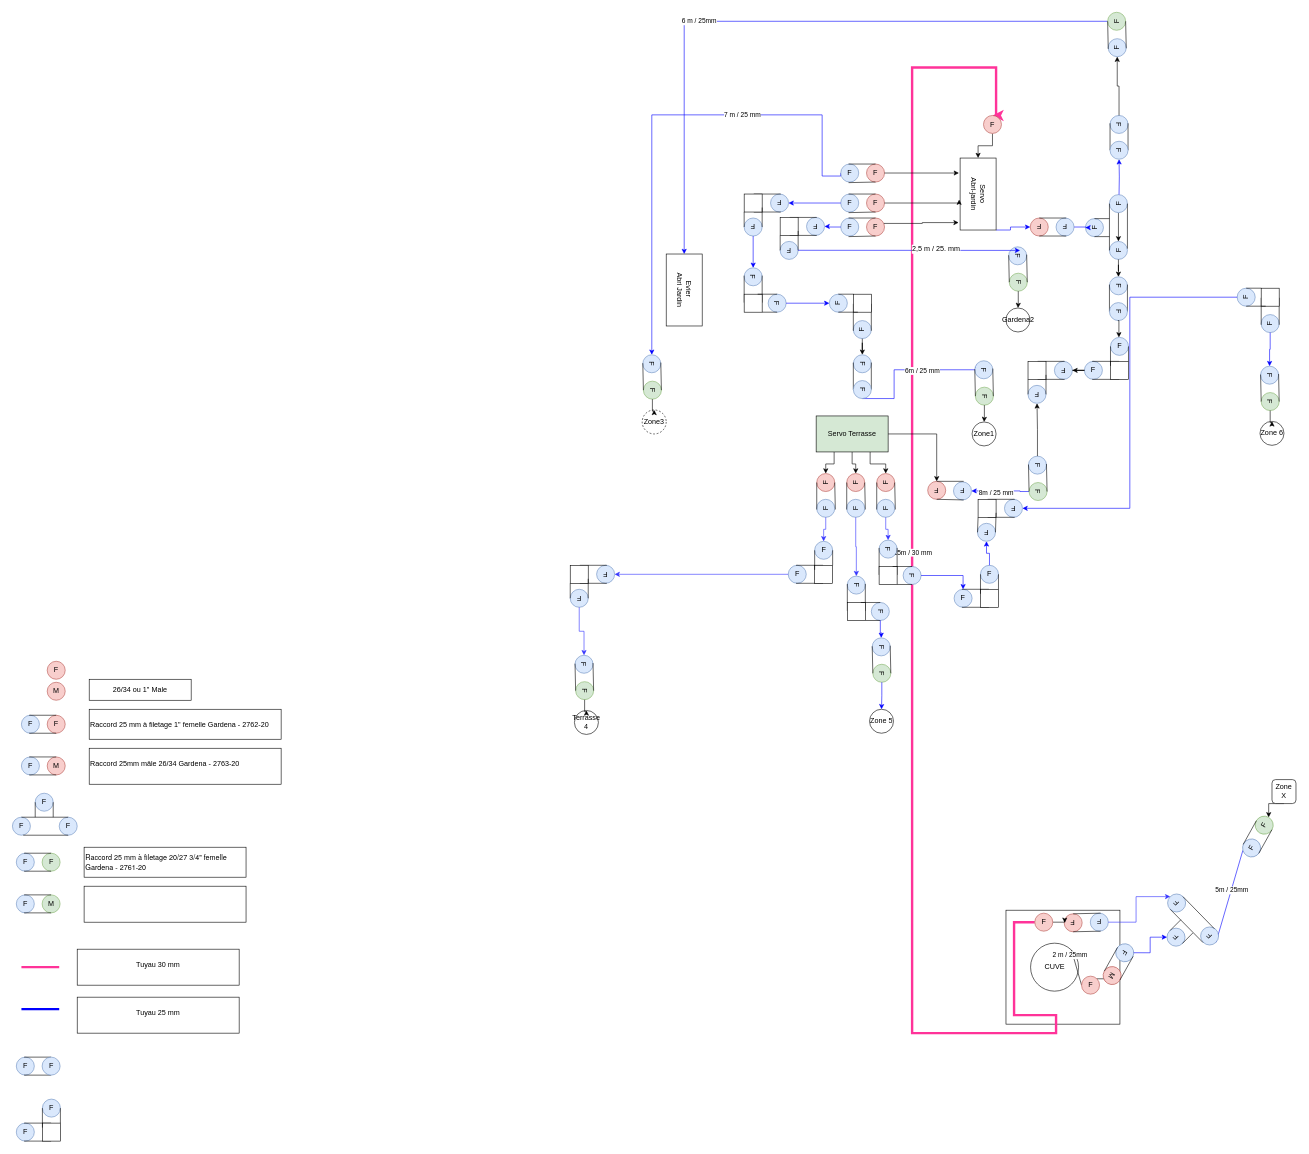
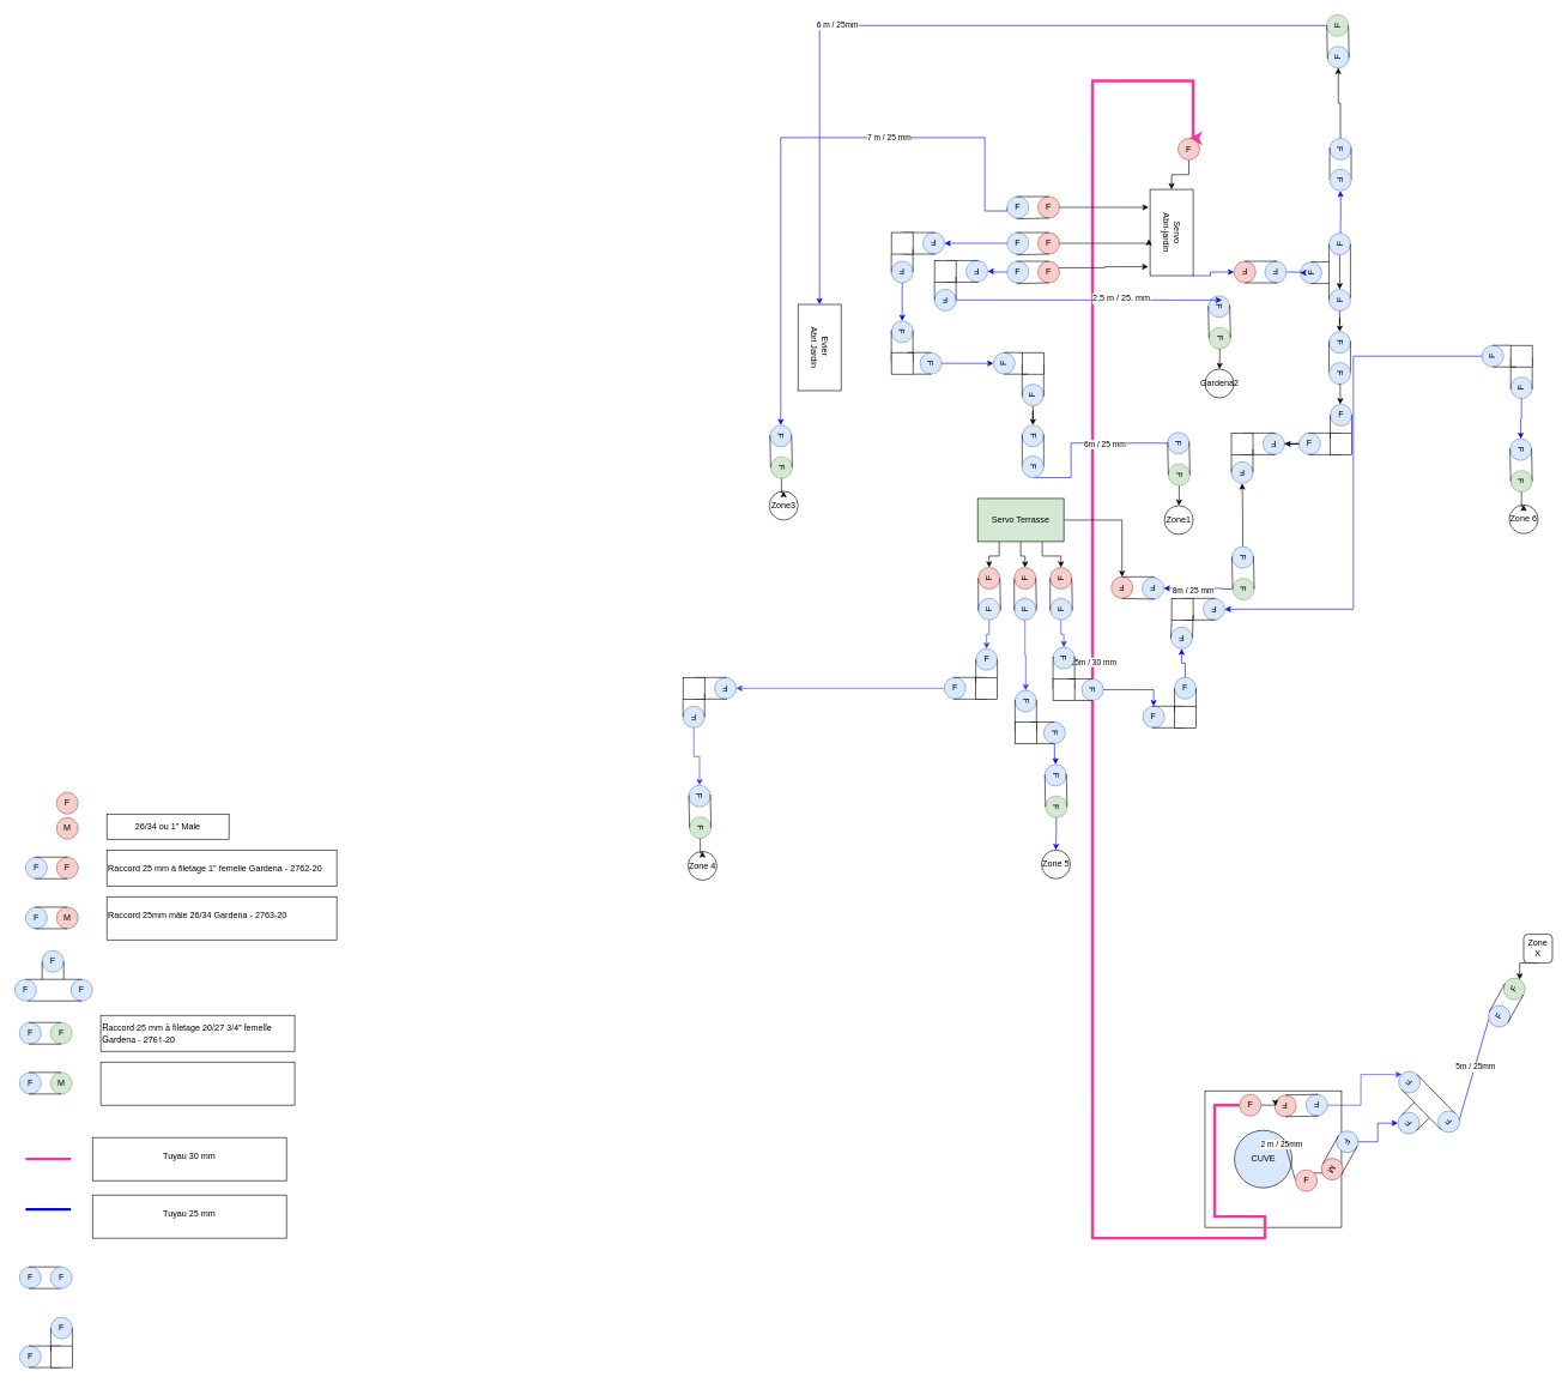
- <mxCell id="141" value="Zone3" style="ellipse;whiteSpace=wrap;html=1;dashed=1;" parent="140" vertex="1"><mxGeometry y="91.5" width="40" height="40" as="geometry" /></mxCell>
+ <mxCell id="141" value="Zone3" style="ellipse;whiteSpace=wrap;html=1;" parent="140" vertex="1"><mxGeometry y="91.5" width="40" height="40" as="geometry" /></mxCell>
- <mxCell id="148" value="Terrasse 4" style="ellipse;whiteSpace=wrap;html=1;" parent="1" vertex="1"><mxGeometry x="957" y="1184" width="40" height="40" as="geometry" /></mxCell>
+ <mxCell id="148" value="Zone 4" style="ellipse;whiteSpace=wrap;html=1;" parent="1" vertex="1"><mxGeometry x="957" y="1184" width="40" height="40" as="geometry" /></mxCell>
- <mxCell id="5" value="CUVE" style="ellipse;whiteSpace=wrap;html=1;aspect=fixed;" parent="1" vertex="1"><mxGeometry x="1717.5" y="1572" width="80" height="80" as="geometry" /></mxCell>
+ <mxCell id="5" value="CUVE" style="ellipse;whiteSpace=wrap;html=1;aspect=fixed;fillColor=#dae8fc;" parent="1" vertex="1"><mxGeometry x="1717.5" y="1572" width="80" height="80" as="geometry" /></mxCell>
